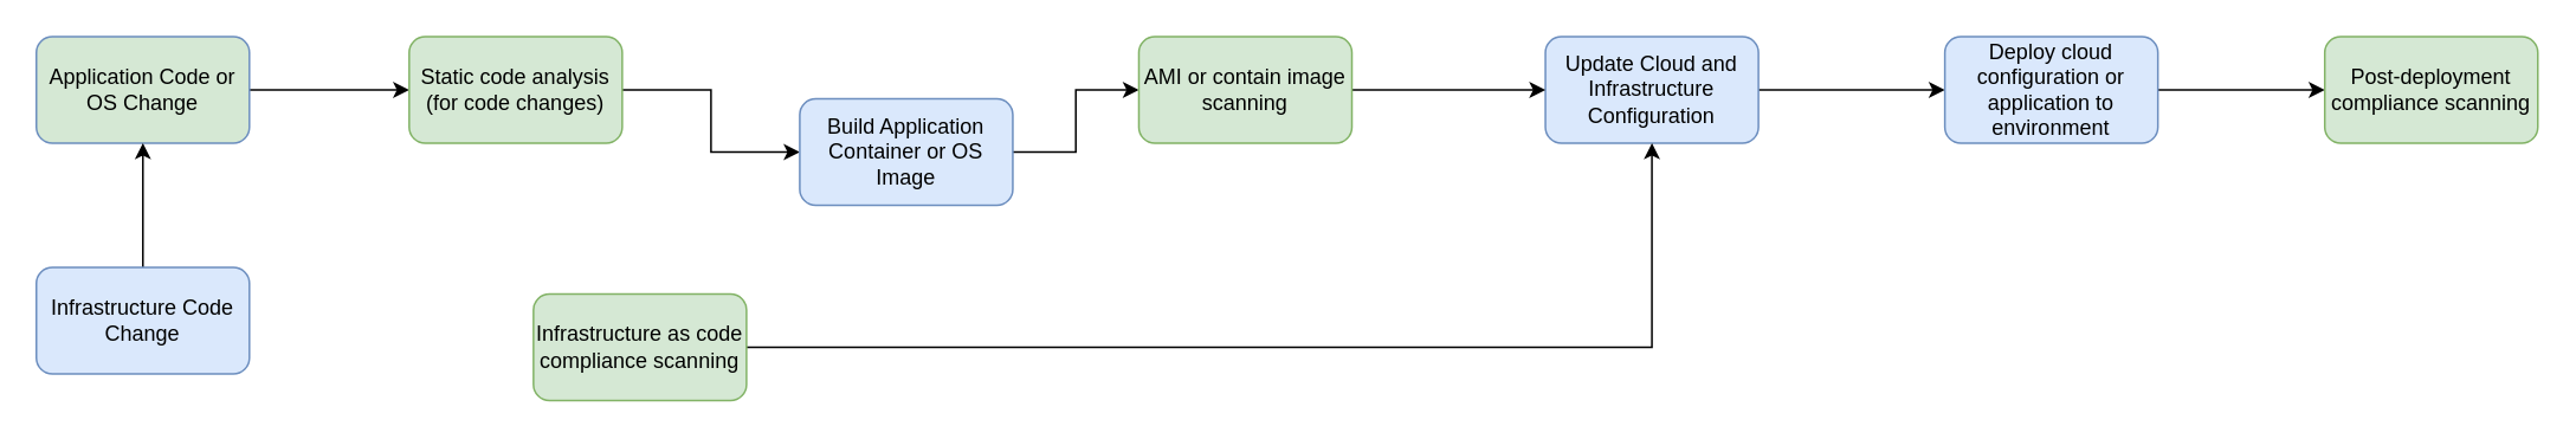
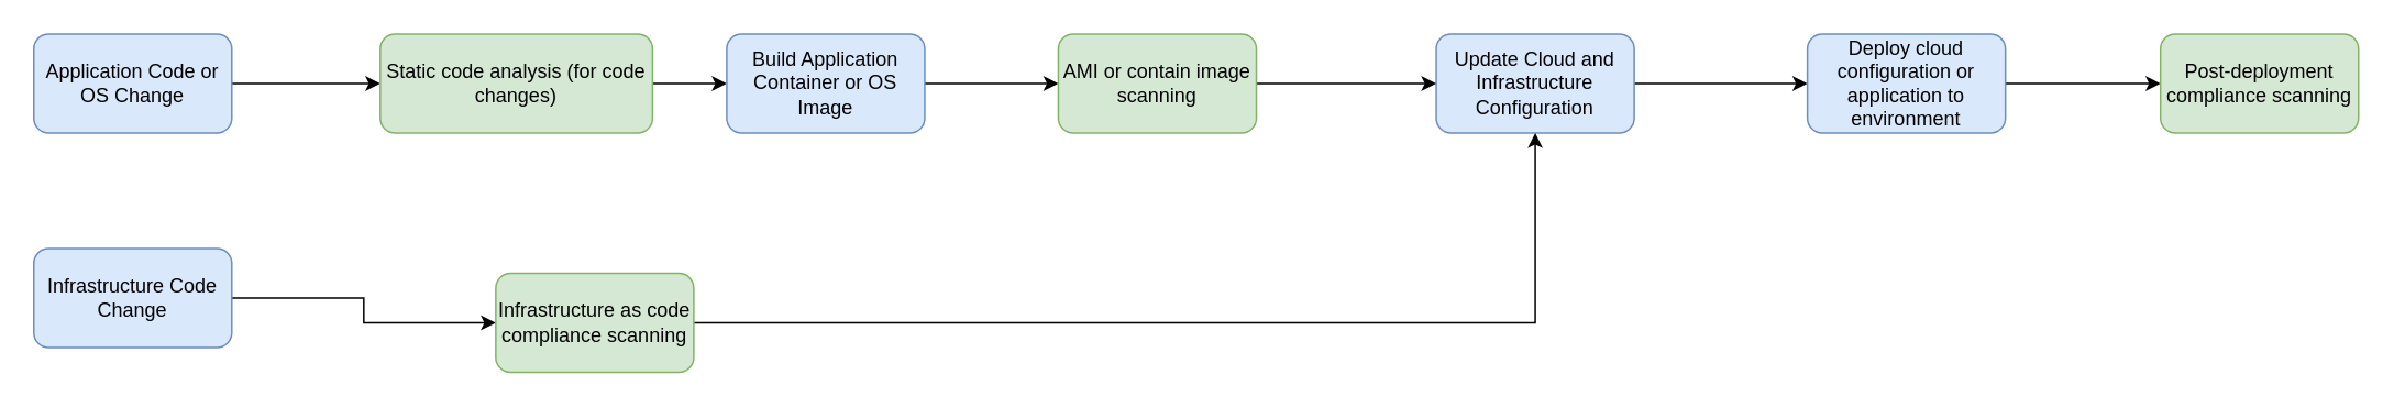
- <mxCell id="3" value="Application Code or OS Change" style="rounded=1;whiteSpace=wrap;html=1;fillColor=#d5e8d4;strokeColor=#6c8ebf;" vertex="1" parent="1"><mxGeometry x="20" y="20" width="120" height="60" as="geometry" /></mxCell>
+ <mxCell id="3" value="Application Code or OS Change" style="rounded=1;whiteSpace=wrap;html=1;fillColor=#dae8fc;strokeColor=#6c8ebf;" vertex="1" parent="1"><mxGeometry x="20" y="20" width="120" height="60" as="geometry" /></mxCell>
- <mxCell id="7" value="Static code analysis (for code changes)" style="rounded=1;whiteSpace=wrap;html=1;fillColor=#d5e8d4;strokeColor=#82b366;" vertex="1" parent="1"><mxGeometry x="230" y="20" width="120" height="60" as="geometry" /></mxCell>
+ <mxCell id="7" value="Static code analysis (for code changes)" style="rounded=1;whiteSpace=wrap;html=1;fillColor=#d5e8d4;strokeColor=#82b366;" vertex="1" parent="1"><mxGeometry x="230" y="20" width="165" height="60" as="geometry" /></mxCell>
- <mxCell id="9" value="Build Application Container or OS Image" style="rounded=1;whiteSpace=wrap;html=1;fillColor=#dae8fc;strokeColor=#6c8ebf;" vertex="1" parent="1"><mxGeometry x="450" y="55" width="120" height="60" as="geometry" /></mxCell>
+ <mxCell id="9" value="Build Application Container or OS Image" style="rounded=1;whiteSpace=wrap;html=1;fillColor=#dae8fc;strokeColor=#6c8ebf;" vertex="1" parent="1"><mxGeometry x="440" y="20" width="120" height="60" as="geometry" /></mxCell>
- <mxCell id="4" style="edgeStyle=orthogonalEdgeStyle;rounded=0;orthogonalLoop=1;jettySize=auto;html=1;" edge="1" parent="1" source="5" target="3"><mxGeometry relative="1" as="geometry" /></mxCell>
+ <mxCell id="4" style="edgeStyle=orthogonalEdgeStyle;rounded=0;orthogonalLoop=1;jettySize=auto;html=1;entryX=0;entryY=0.5;entryDx=0;entryDy=0;" edge="1" parent="1" source="5" target="18"><mxGeometry relative="1" as="geometry" /></mxCell>
